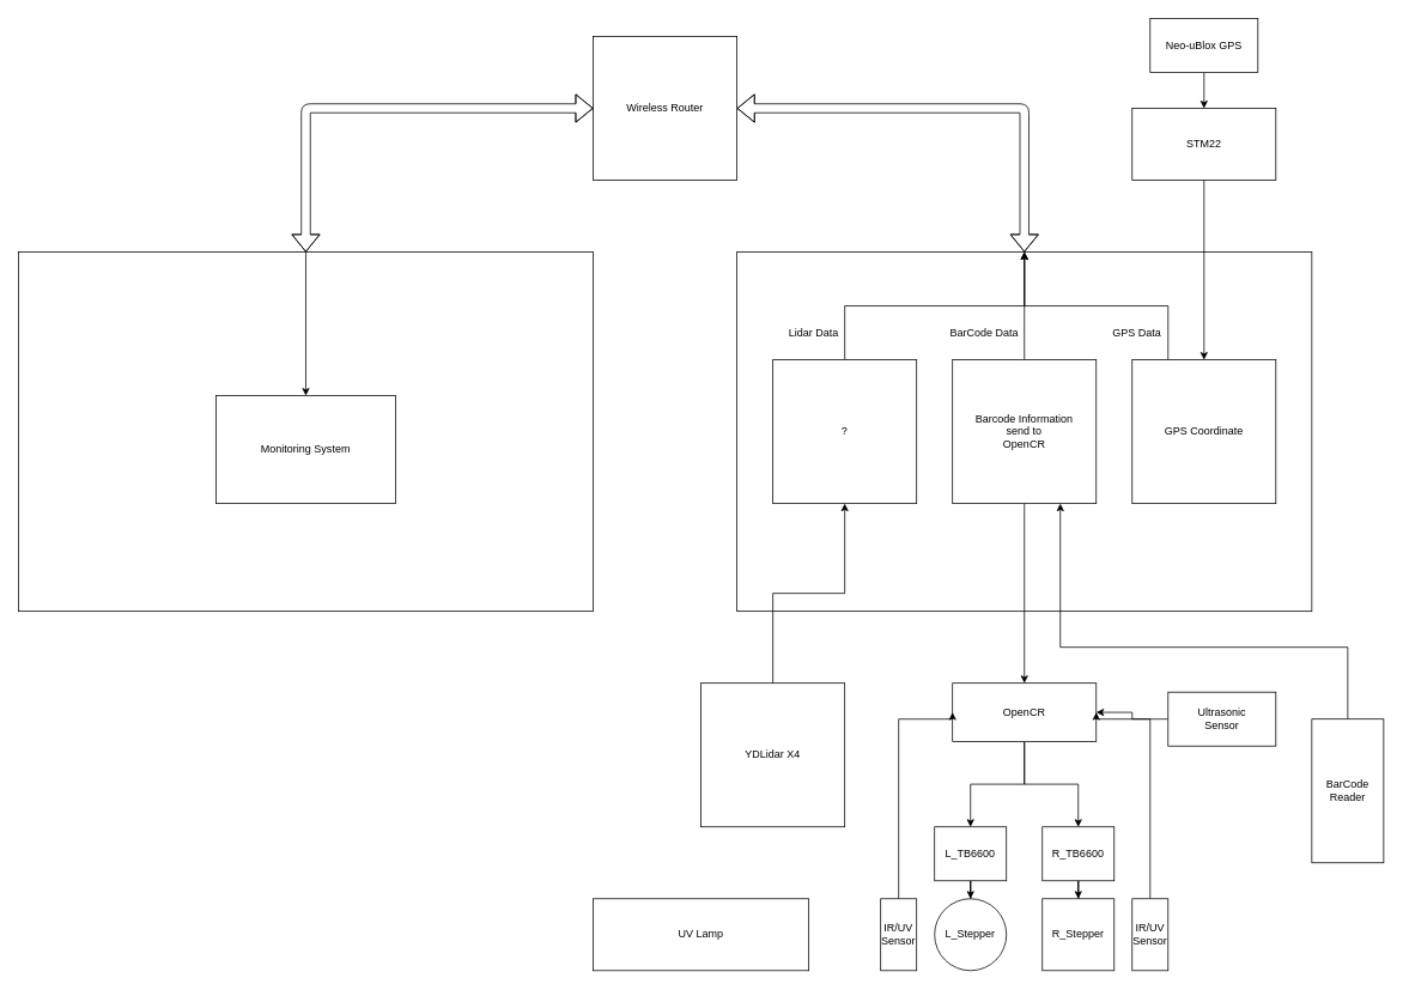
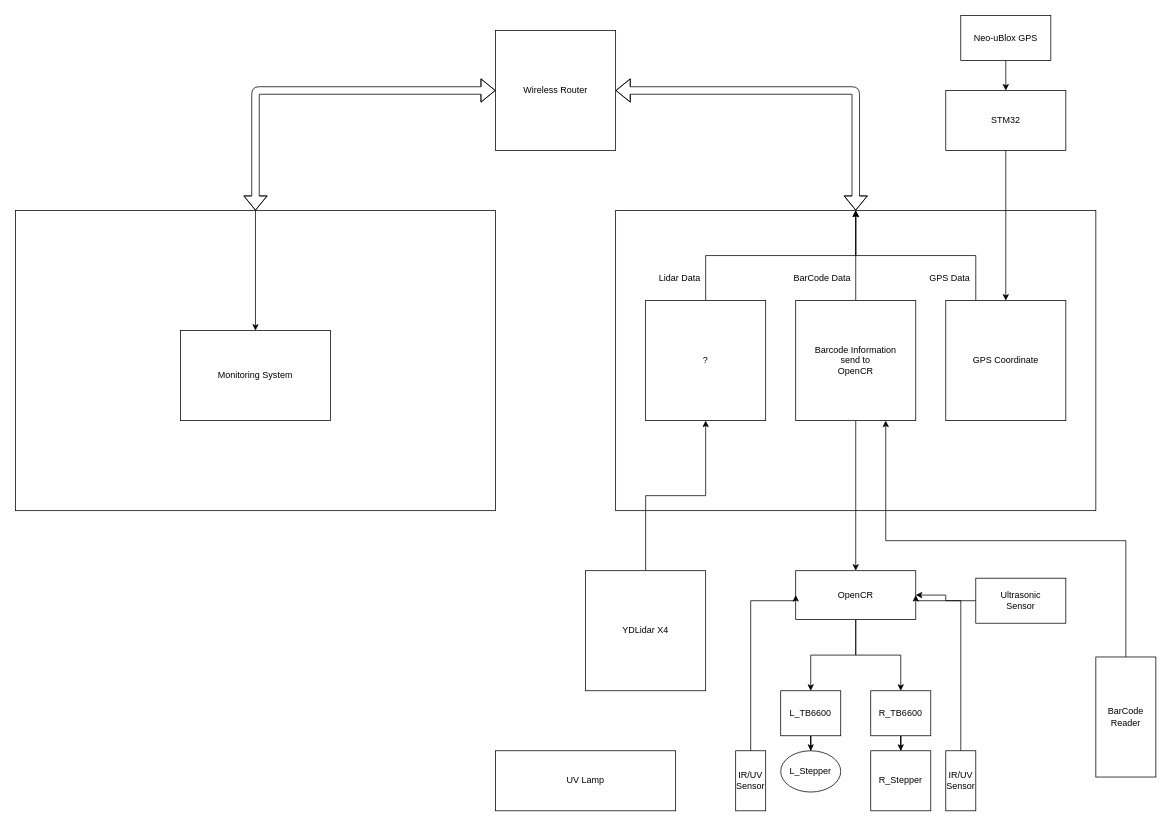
- <mxCell id="9" value="STM22" style="whiteSpace=wrap;html=1;" parent="1" vertex="1"><mxGeometry x="1260" y="120" width="160" height="80" as="geometry" /></mxCell>
+ <mxCell id="9" value="STM32" style="whiteSpace=wrap;html=1;" parent="1" vertex="1"><mxGeometry x="1260" y="120" width="160" height="80" as="geometry" /></mxCell>
- <mxCell id="34" value="BarCode Reader" style="whiteSpace=wrap;html=1;" parent="1" vertex="1"><mxGeometry x="1460" y="800" width="80" height="160" as="geometry" /></mxCell>
+ <mxCell id="34" value="BarCode Reader" style="whiteSpace=wrap;html=1;" parent="1" vertex="1"><mxGeometry x="1460" y="875" width="80" height="160" as="geometry" /></mxCell>
- <mxCell id="19" value="L_Stepper" style="ellipse;whiteSpace=wrap;html=1;" parent="1" vertex="1"><mxGeometry x="1040" y="1000" width="80" height="80" as="geometry" /></mxCell>
+ <mxCell id="19" value="L_Stepper" style="ellipse;whiteSpace=wrap;html=1;" parent="1" vertex="1"><mxGeometry x="1040" y="1000" width="80" height="55" as="geometry" /></mxCell>
